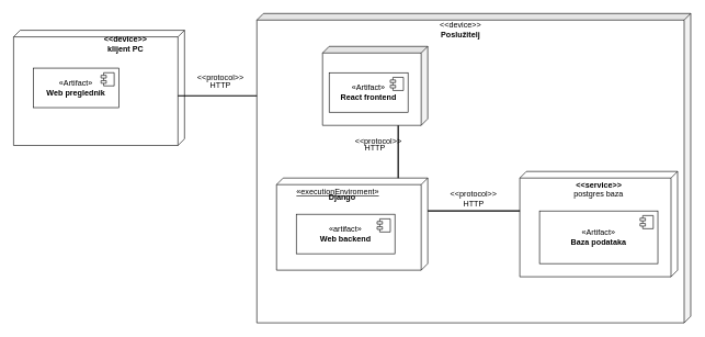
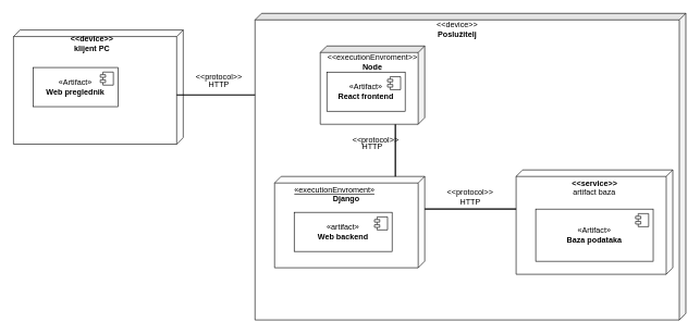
- <mxCell id="24" value="&amp;lt;&amp;lt;device&amp;gt;&amp;gt;&lt;br&gt;klijent PC" style="text;align=center;fontStyle=1;verticalAlign=middle;spacingLeft=3;spacingRight=3;strokeColor=none;rotatable=0;points=[[0,0.5],[1,0.5]];portConstraint=eastwest;html=1;" vertex="1" parent="1"><mxGeometry x="150" y="54" width="80" height="26" as="geometry" /></mxCell>
+ <mxCell id="24" value="&amp;lt;&amp;lt;device&amp;gt;&amp;gt;&lt;br&gt;klijent PC" style="text;align=center;fontStyle=1;verticalAlign=middle;spacingLeft=3;spacingRight=3;strokeColor=none;rotatable=0;points=[[0,0.5],[1,0.5]];portConstraint=eastwest;html=1;" vertex="1" parent="1"><mxGeometry x="100" y="54" width="80" height="26" as="geometry" /></mxCell>
+ <mxCell id="5" value="&amp;lt;&amp;lt;executionEnvroment&amp;gt;&amp;gt;&lt;br&gt;&lt;b&gt;Node&lt;/b&gt;" style="text;html=1;strokeColor=none;fillColor=none;align=center;verticalAlign=middle;whiteSpace=wrap;rounded=0;" vertex="1" parent="1"><mxGeometry x="500" y="80" width="140" height="30" as="geometry" /></mxCell>
- <mxCell id="8" value="&lt;span style=&quot;white-space: pre;&quot;&gt;&#09;&lt;/span&gt;«executionEnviroment»" style="verticalAlign=top;align=left;spacingTop=8;spacingLeft=2;spacingRight=12;shape=cube;size=10;direction=south;fontStyle=4;html=1;whiteSpace=wrap;" vertex="1" parent="1"><mxGeometry x="420" y="270" width="230" height="140" as="geometry" /></mxCell>
+ <mxCell id="8" value="&lt;span style=&quot;white-space: pre;&quot;&gt;&#09;&lt;/span&gt;«executionEnvroment»" style="verticalAlign=top;align=left;spacingTop=8;spacingLeft=2;spacingRight=12;shape=cube;size=10;direction=south;fontStyle=4;html=1;whiteSpace=wrap;" vertex="1" parent="1"><mxGeometry x="420" y="270" width="230" height="140" as="geometry" /></mxCell>
- <mxCell id="14" value="postgres baza" style="text;html=1;strokeColor=none;fillColor=none;align=center;verticalAlign=middle;whiteSpace=wrap;rounded=0;" vertex="1" parent="1"><mxGeometry x="870" y="280" width="80" height="30" as="geometry" /></mxCell>
+ <mxCell id="14" value="artifact baza" style="text;html=1;strokeColor=none;fillColor=none;align=center;verticalAlign=middle;whiteSpace=wrap;rounded=0;" vertex="1" parent="1"><mxGeometry x="870" y="280" width="80" height="30" as="geometry" /></mxCell>
- <mxCell id="9" value="&lt;b&gt;Django&lt;/b&gt;" style="text;html=1;strokeColor=none;fillColor=none;align=center;verticalAlign=middle;whiteSpace=wrap;rounded=0;" vertex="1" parent="1"><mxGeometry x="490" y="285" width="60" height="30" as="geometry" /></mxCell>
+ <mxCell id="9" value="&lt;b&gt;Django&lt;/b&gt;" style="text;html=1;strokeColor=none;fillColor=none;align=center;verticalAlign=middle;whiteSpace=wrap;rounded=0;" vertex="1" parent="1"><mxGeometry x="500" y="290" width="60" height="30" as="geometry" /></mxCell>
